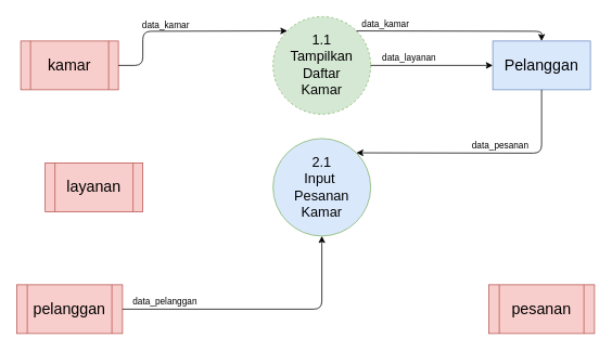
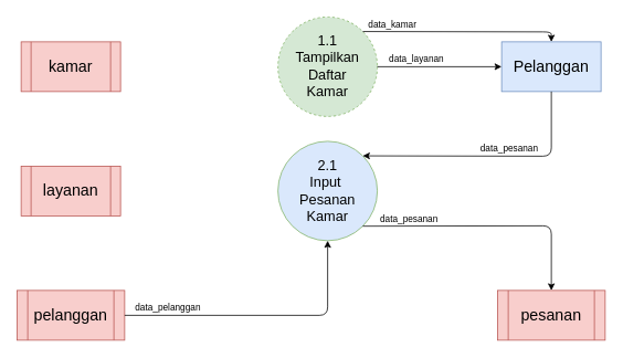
- <mxCell id="9" value="" style="endArrow=classic;html=1;exitX=1;exitY=0.5;exitDx=0;exitDy=0;entryX=0;entryY=0;entryDx=0;entryDy=0;" edge="1" parent="1" source="3" target="6"><mxGeometry width="50" height="50" relative="1" as="geometry"><mxPoint x="455" y="260" as="sourcePoint" /><mxPoint x="505" y="210" as="targetPoint" /><Array as="points"><mxPoint x="175" y="80" /><mxPoint x="175" y="38" /></Array></mxGeometry></mxCell>
- <mxCell id="10" value="data_kamar" style="edgeLabel;html=1;align=center;verticalAlign=bottom;resizable=0;points=[];labelBackgroundColor=none;" vertex="1" connectable="0" parent="9"><mxGeometry x="-0.195" y="-1" relative="1" as="geometry"><mxPoint x="-1" y="-1" as="offset" /></mxGeometry></mxCell>
- <mxCell id="4" value="&lt;font style=&quot;font-size: 19px&quot;&gt;layanan&lt;/font&gt;" style="shape=process;whiteSpace=wrap;html=1;backgroundOutline=1;fillColor=#f8cecc;strokeColor=#b85450;" vertex="1" parent="1"><mxGeometry x="55" y="200" width="120" height="60" as="geometry" /></mxCell>
+ <mxCell id="4" value="&lt;font style=&quot;font-size: 19px&quot;&gt;layanan&lt;/font&gt;" style="shape=process;whiteSpace=wrap;html=1;backgroundOutline=1;fillColor=#f8cecc;strokeColor=#b85450;" vertex="1" parent="1"><mxGeometry x="25" y="200" width="120" height="60" as="geometry" /></mxCell>
+ <mxCell id="19" value="" style="endArrow=classic;html=1;exitX=1;exitY=1;exitDx=0;exitDy=0;entryX=0.5;entryY=0;entryDx=0;entryDy=0;" edge="1" parent="1" source="7" target="8"><mxGeometry width="50" height="50" relative="1" as="geometry"><mxPoint x="525" y="200" as="sourcePoint" /><mxPoint x="575" y="150" as="targetPoint" /><Array as="points"><mxPoint x="665" y="272" /></Array></mxGeometry></mxCell>
+ <mxCell id="20" value="data_pesanan" style="edgeLabel;html=1;align=center;verticalAlign=bottom;resizable=0;points=[];labelBackgroundColor=none;" vertex="1" connectable="0" parent="19"><mxGeometry x="-0.684" relative="1" as="geometry"><mxPoint x="7" as="offset" /></mxGeometry></mxCell>
